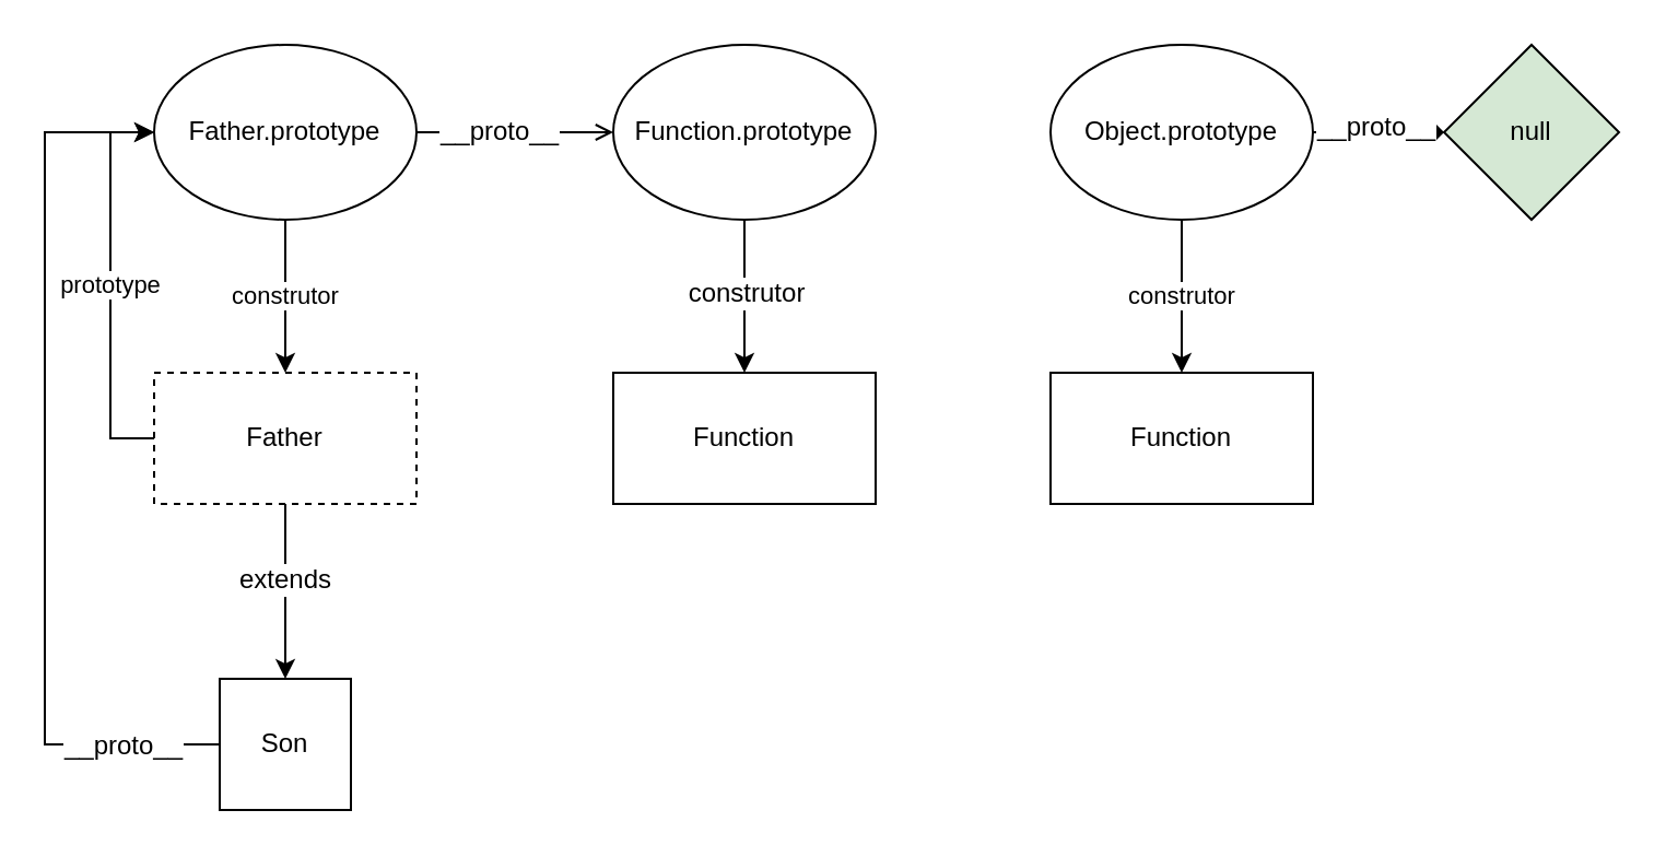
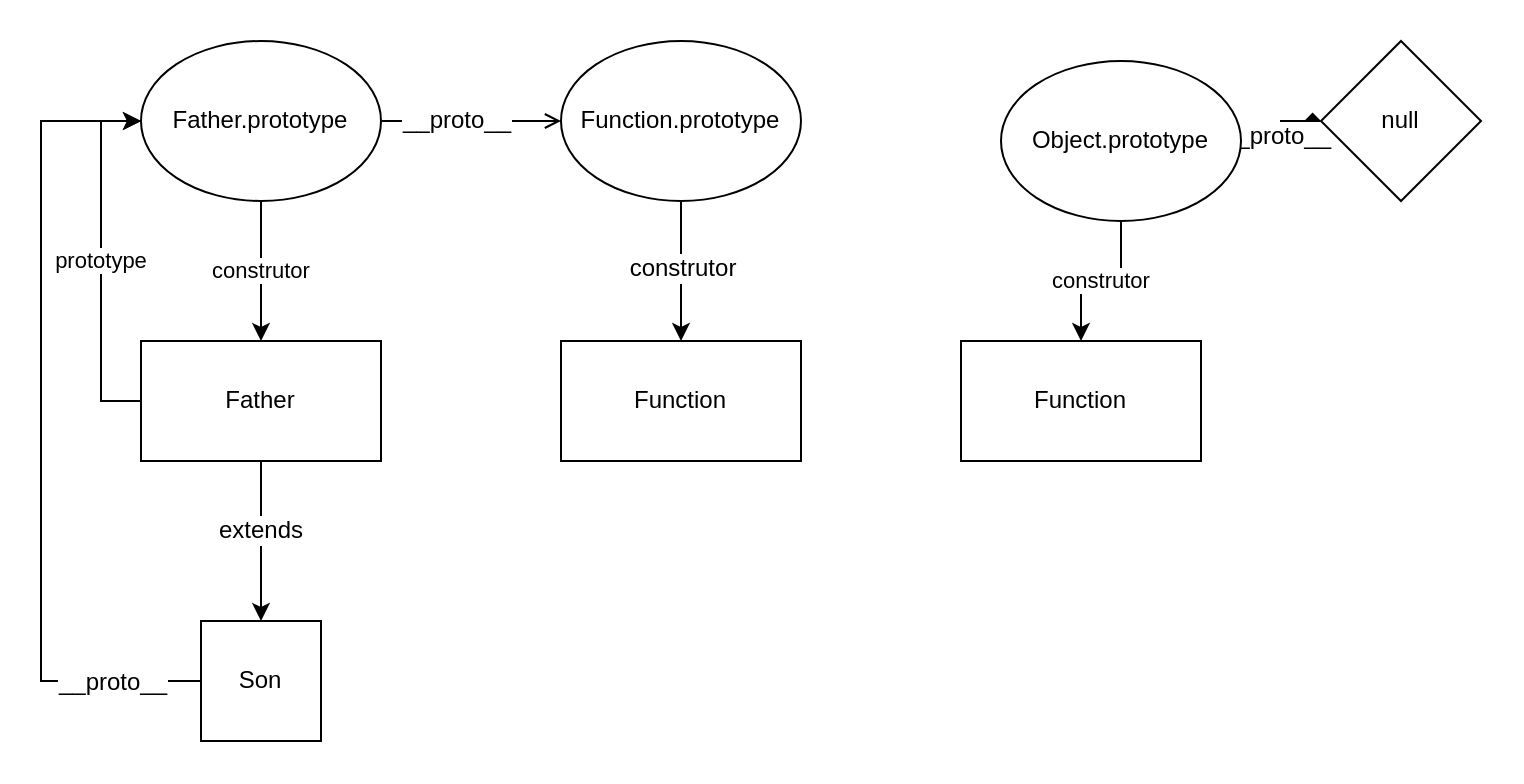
- <mxCell id="19" value="Object.prototype" style="ellipse;whiteSpace=wrap;html=1;" vertex="1" parent="1"><mxGeometry x="480" y="20" width="120" height="80" as="geometry" /></mxCell>
+ <mxCell id="19" value="Object.prototype" style="ellipse;whiteSpace=wrap;html=1;" vertex="1" parent="1"><mxGeometry x="500" y="30" width="120" height="80" as="geometry" /></mxCell>
- <mxCell id="22" value="null" style="rhombus;whiteSpace=wrap;html=1;fillColor=#d5e8d4;" vertex="1" parent="1"><mxGeometry x="660" y="20" width="80" height="80" as="geometry" /></mxCell>
+ <mxCell id="22" value="null" style="rhombus;whiteSpace=wrap;html=1;" vertex="1" parent="1"><mxGeometry x="660" y="20" width="80" height="80" as="geometry" /></mxCell>
- <mxCell id="5" value="Father" style="rounded=0;whiteSpace=wrap;html=1;dashed=1;" vertex="1" parent="1"><mxGeometry x="70" y="170" width="120" height="60" as="geometry" /></mxCell>
+ <mxCell id="5" value="Father" style="rounded=0;whiteSpace=wrap;html=1;" vertex="1" parent="1"><mxGeometry x="70" y="170" width="120" height="60" as="geometry" /></mxCell>
